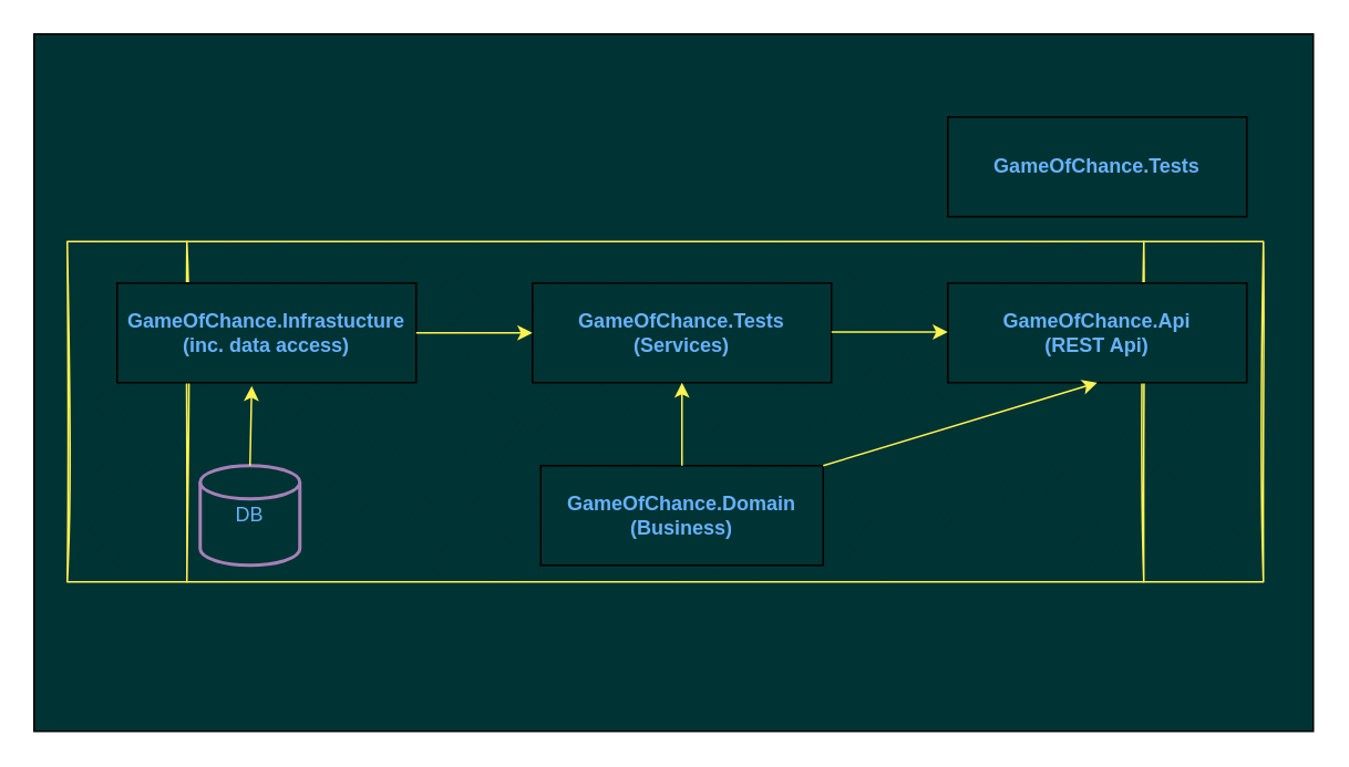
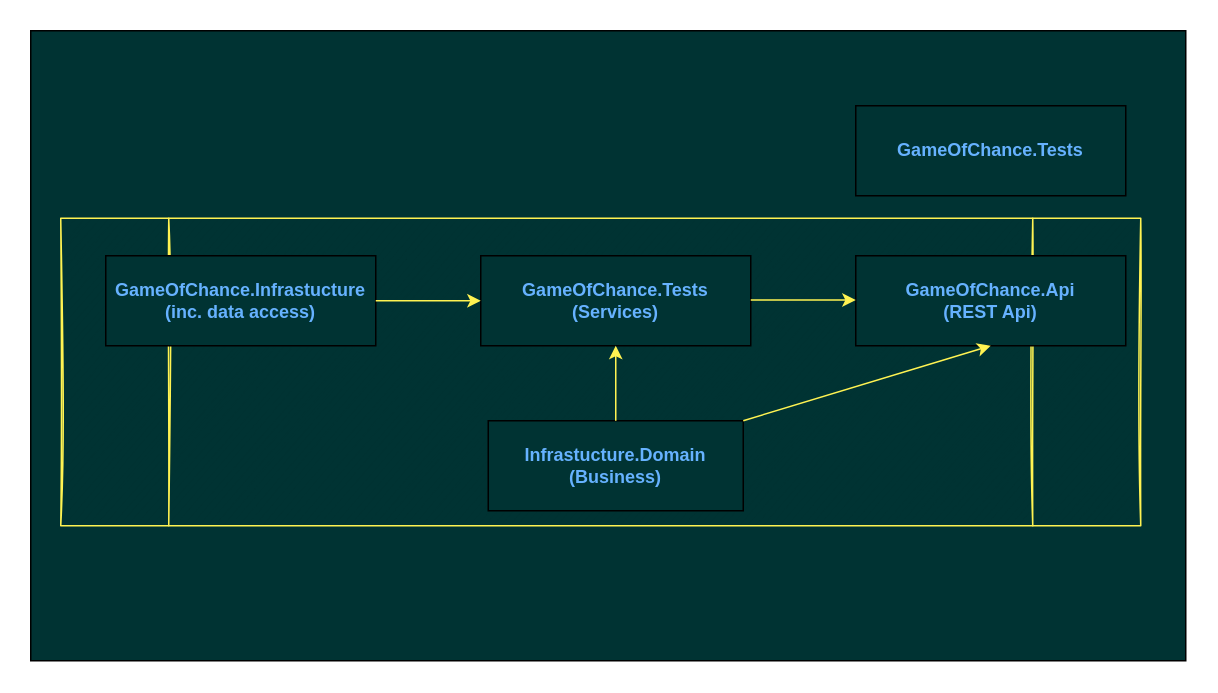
- <mxCell id="14" value="" style="endArrow=classic;html=1;rounded=0;fontColor=#66B2FF;entryX=0.45;entryY=1.033;entryDx=0;entryDy=0;strokeColor=#FFF352;exitX=0.5;exitY=0;exitDx=0;exitDy=0;exitPerimeter=0;entryPerimeter=0;" edge="1" parent="1" source="13" target="5"><mxGeometry width="50" height="50" relative="1" as="geometry"><mxPoint x="260" y="210" as="sourcePoint" /><mxPoint x="330" y="210" as="targetPoint" /></mxGeometry></mxCell>
- <mxCell id="13" value="DB" style="strokeWidth=2;html=1;shape=mxgraph.flowchart.database;whiteSpace=wrap;fontColor=#66B2FF;fillColor=#003333;strokeColor=#A680B8;" vertex="1" parent="1"><mxGeometry x="120" y="280" width="60" height="60" as="geometry" /></mxCell>
- <mxCell id="4" value="GameOfChance.Domain&lt;br&gt;(Business)" style="rounded=0;whiteSpace=wrap;html=1;fillColor=#003333;fontStyle=1;fontColor=#66B2FF;" vertex="1" parent="1"><mxGeometry x="325" y="280" width="170" height="60" as="geometry" /></mxCell>
+ <mxCell id="4" value="Infrastucture.Domain&lt;br&gt;(Business)" style="rounded=0;whiteSpace=wrap;html=1;fillColor=#003333;fontStyle=1;fontColor=#66B2FF;" vertex="1" parent="1"><mxGeometry x="325" y="280" width="170" height="60" as="geometry" /></mxCell>
